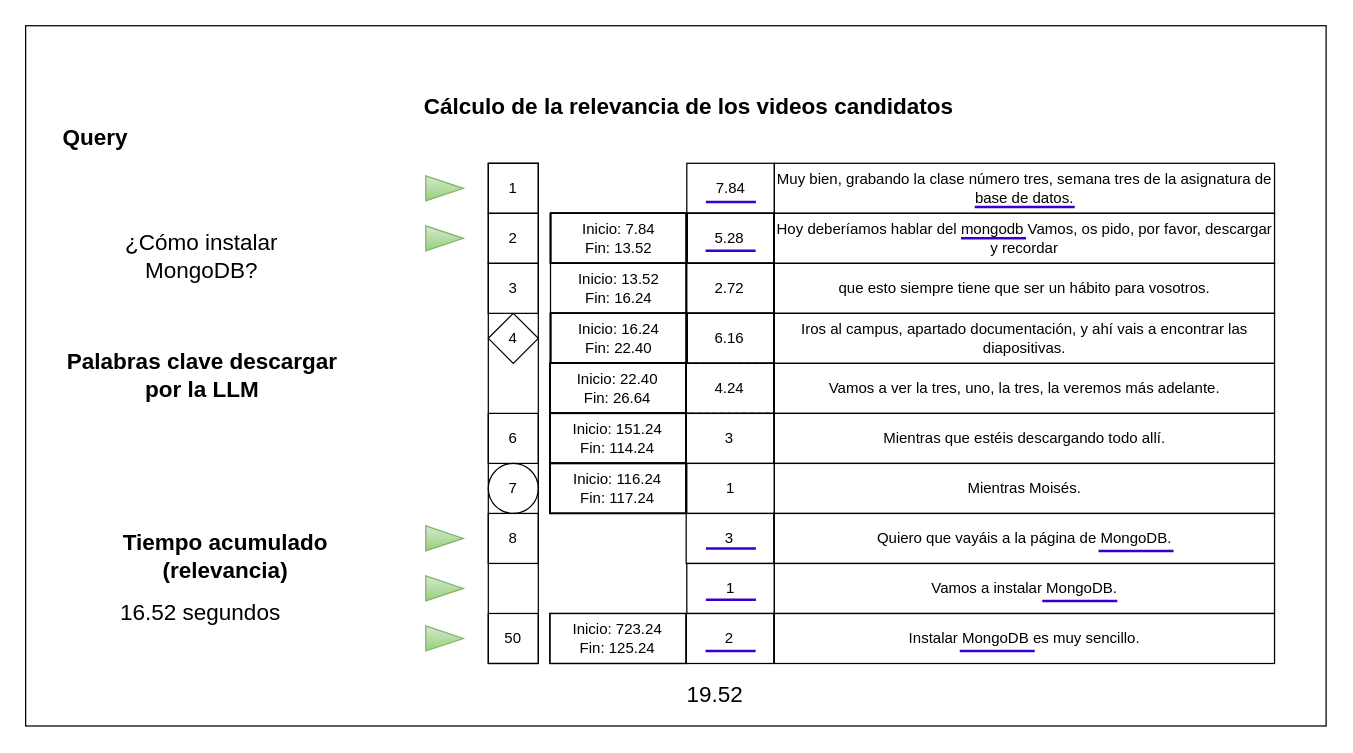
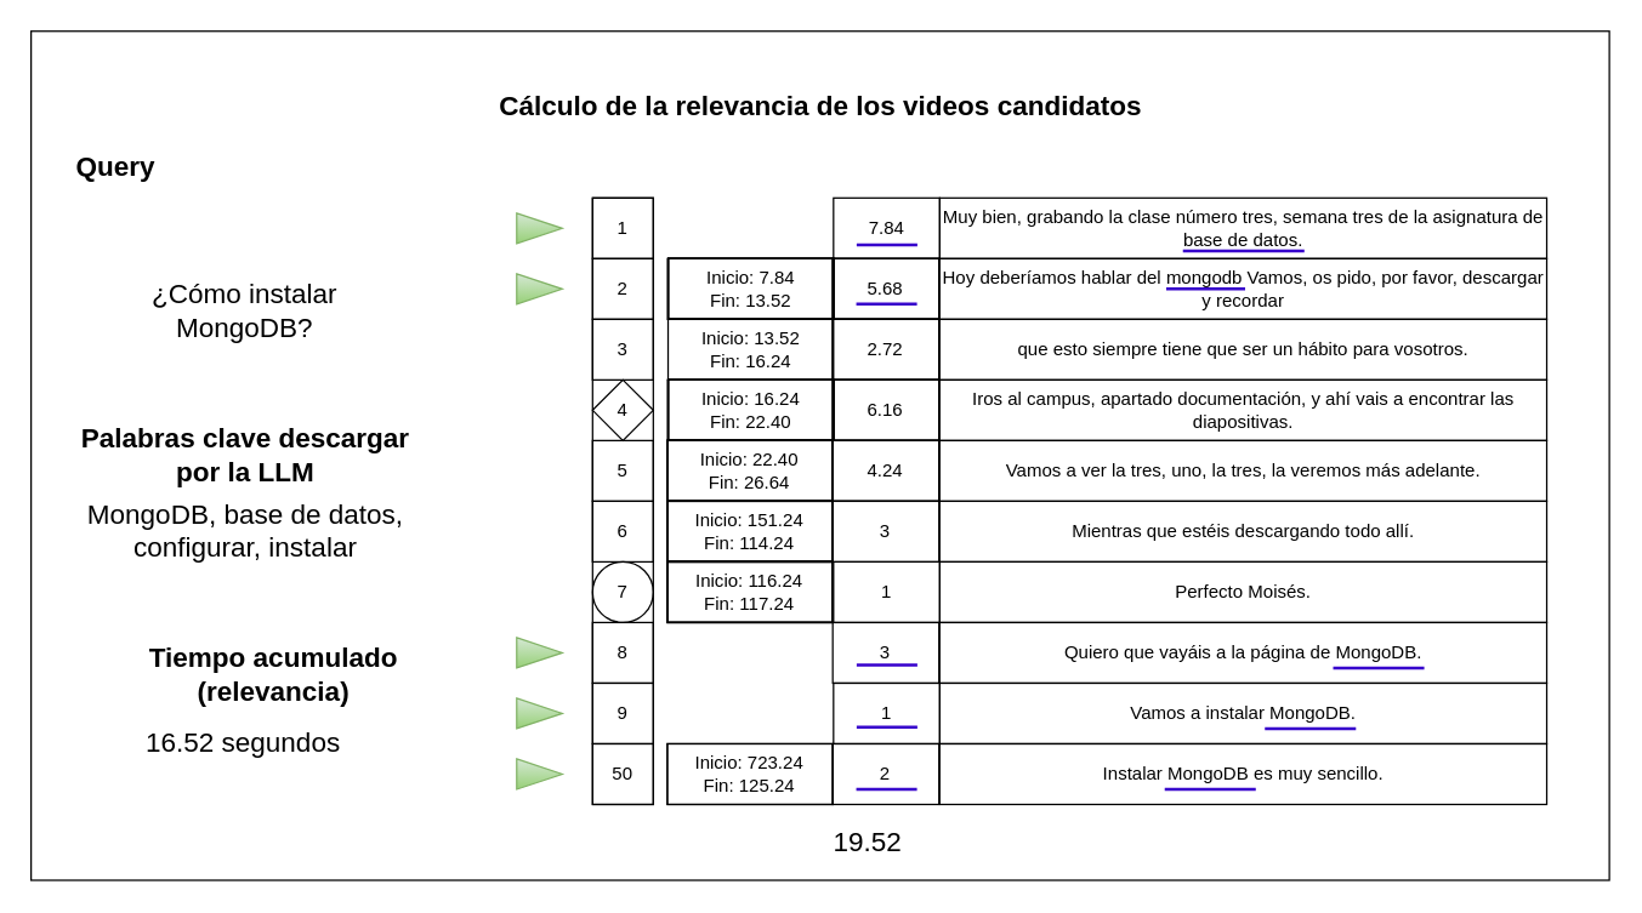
- <mxCell id="3" value="&lt;b style=&quot;font-size: 18px;&quot;&gt;&lt;font style=&quot;font-size: 18px;&quot;&gt;Cálculo de la relevancia de los videos candidatos&lt;/font&gt;&lt;/b&gt;" style="text;html=1;align=center;verticalAlign=middle;resizable=0;points=[];autosize=1;strokeColor=none;fillColor=none;fontColor=#000000;fontSize=18;" parent="1" vertex="1"><mxGeometry x="325" y="65" width="450" height="40" as="geometry" /></mxCell>
+ <mxCell id="3" value="&lt;b style=&quot;font-size: 18px;&quot;&gt;&lt;font style=&quot;font-size: 18px;&quot;&gt;Cálculo de la relevancia de los videos candidatos&lt;/font&gt;&lt;/b&gt;" style="text;html=1;align=center;verticalAlign=middle;resizable=0;points=[];autosize=1;strokeColor=none;fillColor=none;fontColor=#000000;fontSize=18;" parent="1" vertex="1"><mxGeometry x="315" y="50" width="450" height="40" as="geometry" /></mxCell>
- <mxCell id="78" value="5.28" style="rounded=0;whiteSpace=wrap;html=1;fillColor=none;strokeColor=#000000;fontColor=#000000;" vertex="1" parent="1"><mxGeometry x="548.25" y="170" width="70" height="40" as="geometry" /></mxCell>
+ <mxCell id="78" value="5.68" style="rounded=0;whiteSpace=wrap;html=1;fillColor=none;strokeColor=#000000;fontColor=#000000;" vertex="1" parent="1"><mxGeometry x="548.25" y="170" width="70" height="40" as="geometry" /></mxCell>
+ <mxCell id="13" value="5" style="whiteSpace=wrap;html=1;aspect=fixed;strokeColor=#000000;fontColor=#000000;fillColor=none;" vertex="1" parent="1"><mxGeometry x="390" y="290" width="40" height="40" as="geometry" /></mxCell>
- <mxCell id="81" value="4.24" style="rounded=0;whiteSpace=wrap;html=1;fillColor=none;strokeColor=#000000;fontColor=#000000;dashed=1;" vertex="1" parent="1"><mxGeometry x="548.25" y="290" width="70" height="40" as="geometry" /></mxCell>
+ <mxCell id="81" value="4.24" style="rounded=0;whiteSpace=wrap;html=1;fillColor=none;strokeColor=#000000;fontColor=#000000;" vertex="1" parent="1"><mxGeometry x="548.25" y="290" width="70" height="40" as="geometry" /></mxCell>
+ <mxCell id="6" value="MongoDB, base de datos, configurar, instalar" style="text;html=1;strokeColor=none;fillColor=none;align=center;verticalAlign=middle;whiteSpace=wrap;rounded=0;labelBackgroundColor=none;fontSize=18;fontColor=#000000;" parent="1" vertex="1"><mxGeometry x="36.87" y="315" width="248.75" height="70" as="geometry" /></mxCell>
- <mxCell id="27" value="Mientras Moisés." style="rounded=0;whiteSpace=wrap;html=1;fillColor=none;strokeColor=#000000;fontColor=#000000;" vertex="1" parent="1"><mxGeometry x="618.75" y="370" width="400" height="40" as="geometry" /></mxCell>
+ <mxCell id="27" value="Perfecto Moisés." style="rounded=0;whiteSpace=wrap;html=1;fillColor=none;strokeColor=#000000;fontColor=#000000;" vertex="1" parent="1"><mxGeometry x="618.75" y="370" width="400" height="40" as="geometry" /></mxCell>
+ <mxCell id="17" value="9" style="whiteSpace=wrap;html=1;aspect=fixed;strokeColor=#000000;fontColor=#000000;fillColor=none;" vertex="1" parent="1"><mxGeometry x="390" y="450" width="40" height="40" as="geometry" /></mxCell>
